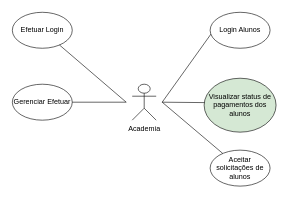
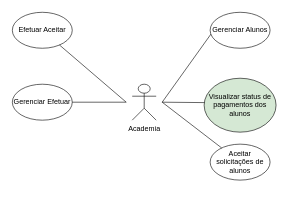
- <mxCell id="3" value="Efetuar Login" style="ellipse;whiteSpace=wrap;html=1;" vertex="1" parent="1"><mxGeometry x="20" y="20" width="100" height="60" as="geometry" /></mxCell>
+ <mxCell id="3" value="Efetuar Aceitar" style="ellipse;whiteSpace=wrap;html=1;" vertex="1" parent="1"><mxGeometry x="20" y="20" width="100" height="60" as="geometry" /></mxCell>
- <mxCell id="12" value="Login Alunos" style="ellipse;whiteSpace=wrap;html=1;" vertex="1" parent="1"><mxGeometry x="350" y="20" width="100" height="60" as="geometry" /></mxCell>
+ <mxCell id="12" value="Gerenciar Alunos" style="ellipse;whiteSpace=wrap;html=1;" vertex="1" parent="1"><mxGeometry x="350" y="20" width="100" height="60" as="geometry" /></mxCell>
- <mxCell id="10" value="Aceitar solicitações de alunos" style="ellipse;whiteSpace=wrap;html=1;" vertex="1" parent="1"><mxGeometry x="350" y="250" width="100" height="60" as="geometry" /></mxCell>
+ <mxCell id="10" value="Aceitar solicitações de alunos" style="ellipse;whiteSpace=wrap;html=1;" vertex="1" parent="1"><mxGeometry x="350" y="240" width="100" height="60" as="geometry" /></mxCell>
